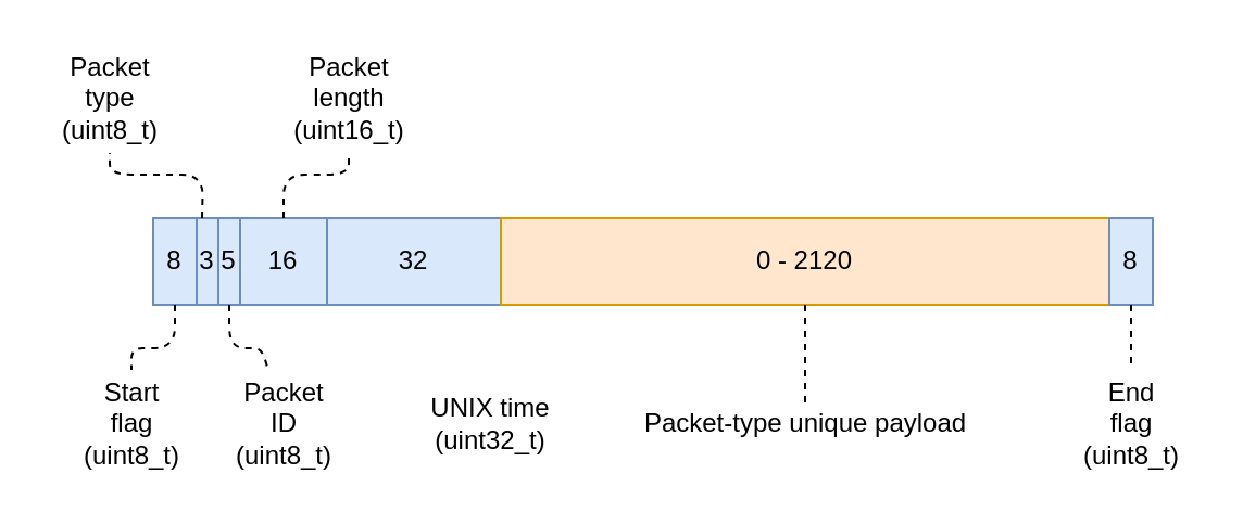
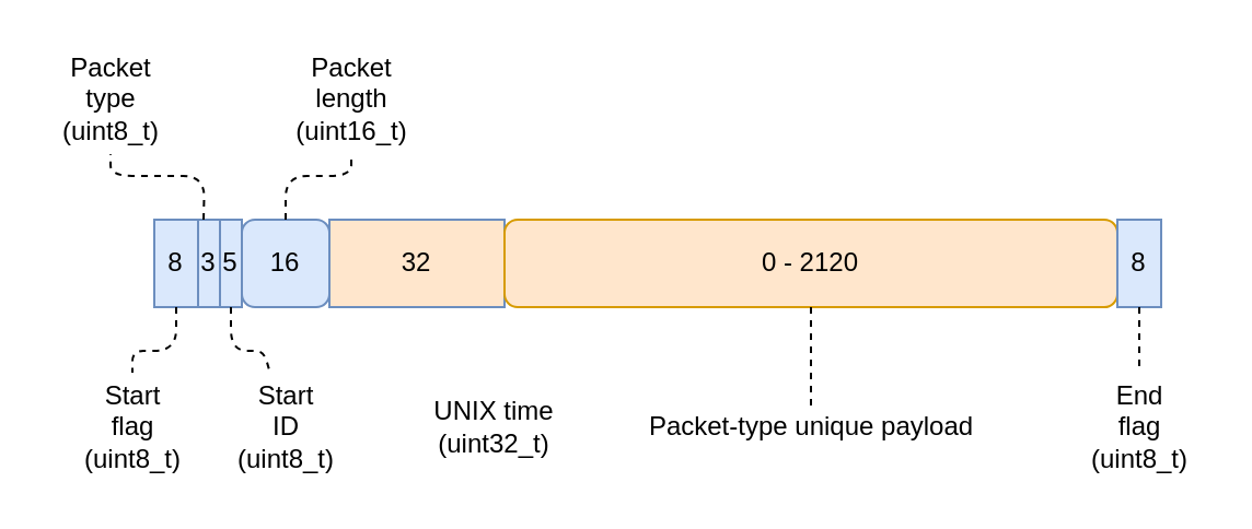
- <mxCell id="3" value="16" style="rounded=0;whiteSpace=wrap;html=1;fillColor=#dae8fc;strokeColor=#6c8ebf;" parent="1" vertex="1"><mxGeometry x="110" y="100" width="40" height="40" as="geometry" /></mxCell>
+ <mxCell id="3" value="16" style="whiteSpace=wrap;html=1;fillColor=#dae8fc;strokeColor=#6c8ebf;rounded=1;" parent="1" vertex="1"><mxGeometry x="110" y="100" width="40" height="40" as="geometry" /></mxCell>
- <mxCell id="4" value="32" style="rounded=0;whiteSpace=wrap;html=1;fillColor=#dae8fc;strokeColor=#6c8ebf;" parent="1" vertex="1"><mxGeometry x="150" y="100" width="80" height="40" as="geometry" /></mxCell>
+ <mxCell id="4" value="32" style="rounded=0;whiteSpace=wrap;html=1;fillColor=#ffe6cc;strokeColor=#6c8ebf;" parent="1" vertex="1"><mxGeometry x="150" y="100" width="80" height="40" as="geometry" /></mxCell>
- <mxCell id="5" value="0 - 2120" style="rounded=0;whiteSpace=wrap;html=1;fillColor=#ffe6cc;strokeColor=#d79b00;" parent="1" vertex="1"><mxGeometry x="230" y="100" width="280" height="40" as="geometry" /></mxCell>
+ <mxCell id="5" value="0 - 2120" style="whiteSpace=wrap;html=1;fillColor=#ffe6cc;strokeColor=#d79b00;rounded=1;" parent="1" vertex="1"><mxGeometry x="230" y="100" width="280" height="40" as="geometry" /></mxCell>
- <mxCell id="19" value="Packet&lt;br&gt;ID&lt;br&gt;(uint8_t)" style="text;html=1;align=center;verticalAlign=middle;resizable=0;points=[];autosize=1;" parent="1" vertex="1"><mxGeometry x="100" y="170" width="60" height="50" as="geometry" /></mxCell>
+ <mxCell id="19" value="Start&lt;br&gt;ID&lt;br&gt;(uint8_t)" style="text;html=1;align=center;verticalAlign=middle;resizable=0;points=[];autosize=1;" parent="1" vertex="1"><mxGeometry x="100" y="170" width="60" height="50" as="geometry" /></mxCell>
